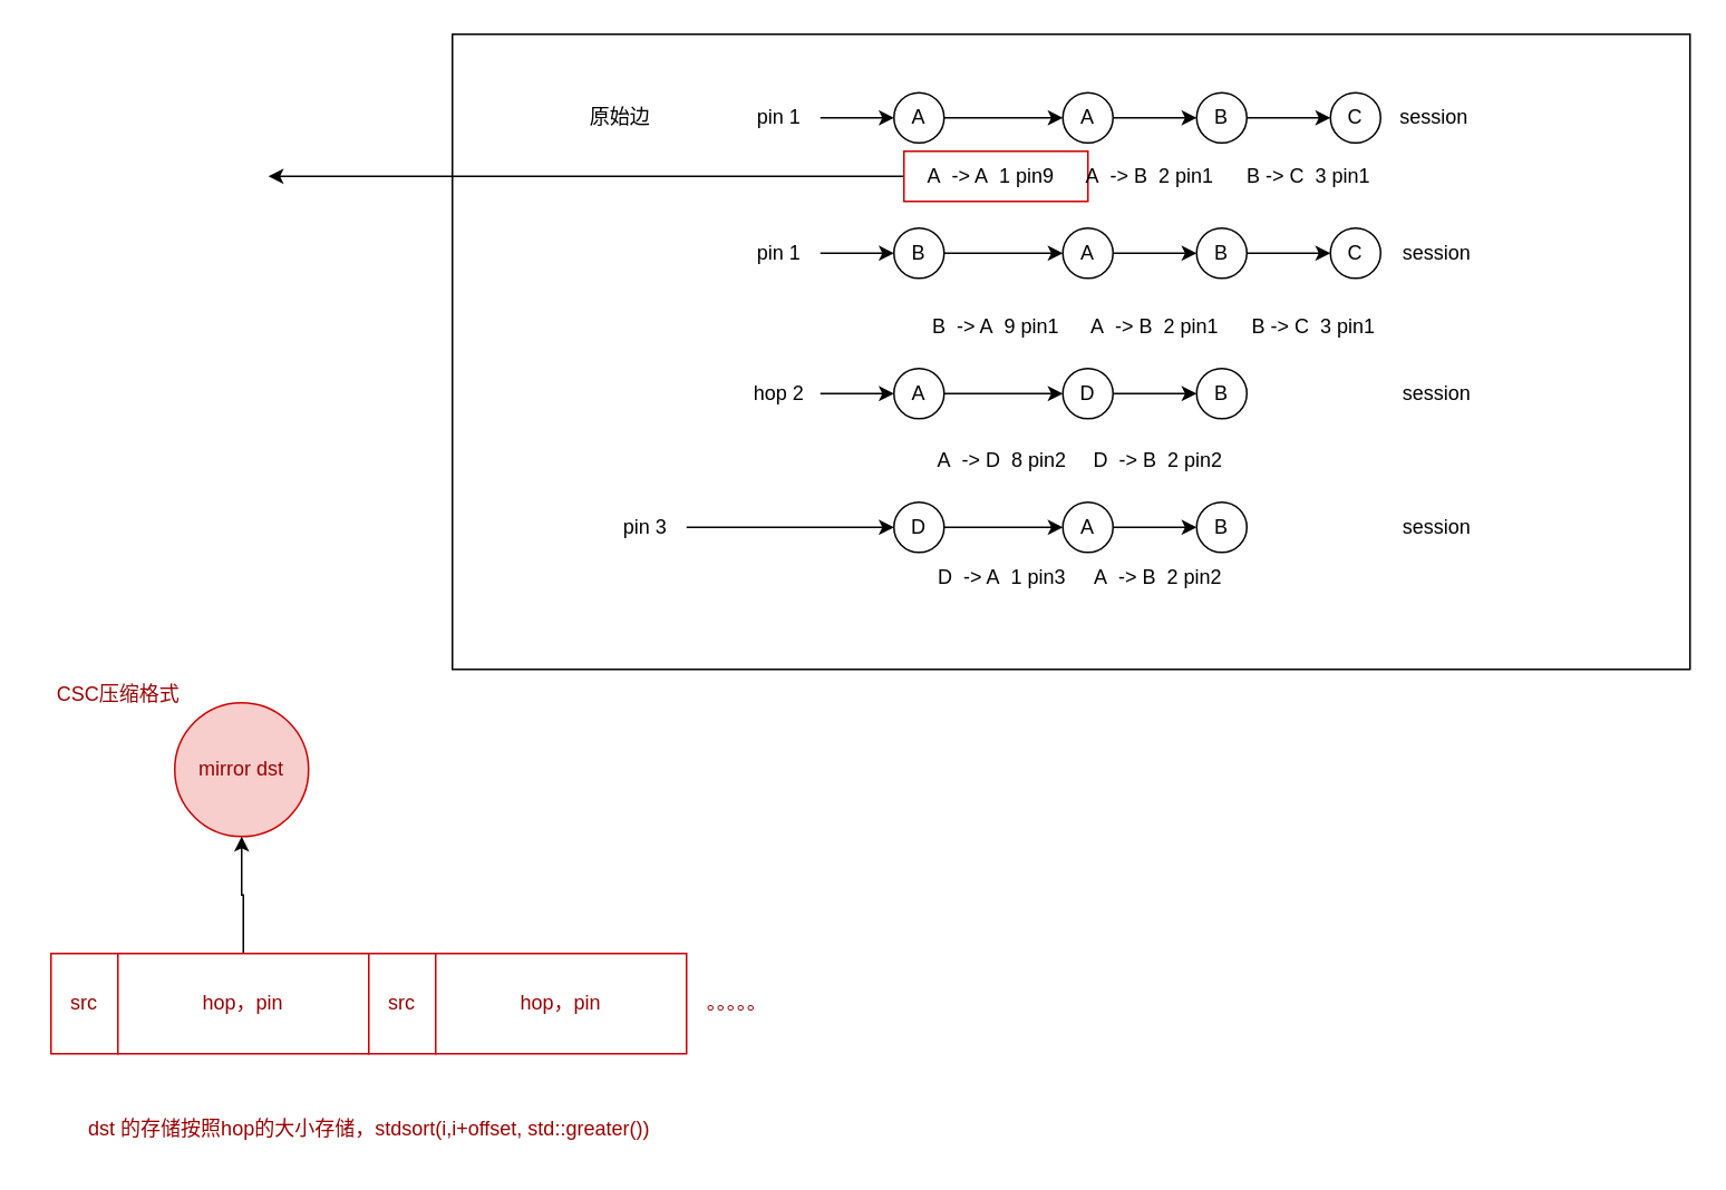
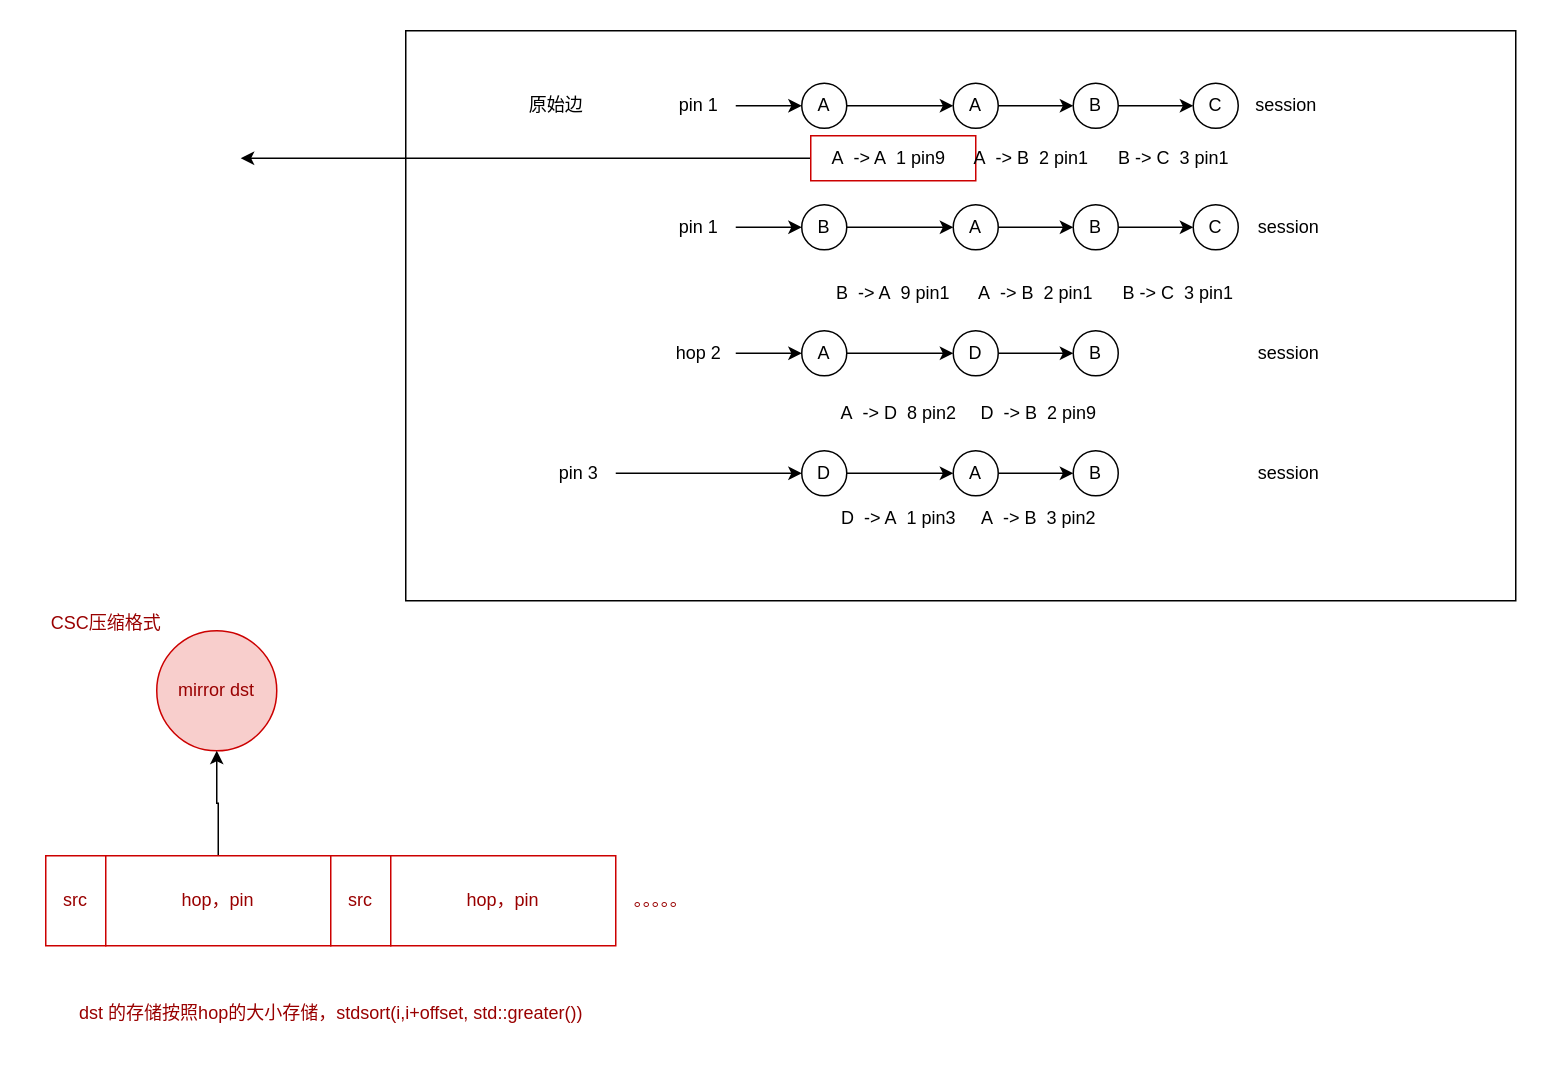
- <mxCell id="48" value="D&amp;nbsp; -&amp;gt; B&amp;nbsp; 2 pin2&amp;nbsp;&amp;nbsp;" style="text;html=1;align=center;verticalAlign=middle;resizable=0;points=[];autosize=1;strokeColor=none;fillColor=none;" vertex="1" parent="1"><mxGeometry x="640" y="260" width="110" height="30" as="geometry" /></mxCell>
+ <mxCell id="48" value="D&amp;nbsp; -&amp;gt; B&amp;nbsp; 2 pin9&amp;nbsp;&amp;nbsp;" style="text;html=1;align=center;verticalAlign=middle;resizable=0;points=[];autosize=1;strokeColor=none;fillColor=none;" vertex="1" parent="1"><mxGeometry x="640" y="260" width="110" height="30" as="geometry" /></mxCell>
- <mxCell id="50" value="A&amp;nbsp; -&amp;gt; B&amp;nbsp; 2 pin2&amp;nbsp;&amp;nbsp;" style="text;html=1;align=center;verticalAlign=middle;resizable=0;points=[];autosize=1;strokeColor=none;fillColor=none;" vertex="1" parent="1"><mxGeometry x="640" y="330" width="110" height="30" as="geometry" /></mxCell>
+ <mxCell id="50" value="A&amp;nbsp; -&amp;gt; B&amp;nbsp; 3 pin2&amp;nbsp;&amp;nbsp;" style="text;html=1;align=center;verticalAlign=middle;resizable=0;points=[];autosize=1;strokeColor=none;fillColor=none;" vertex="1" parent="1"><mxGeometry x="640" y="330" width="110" height="30" as="geometry" /></mxCell>
